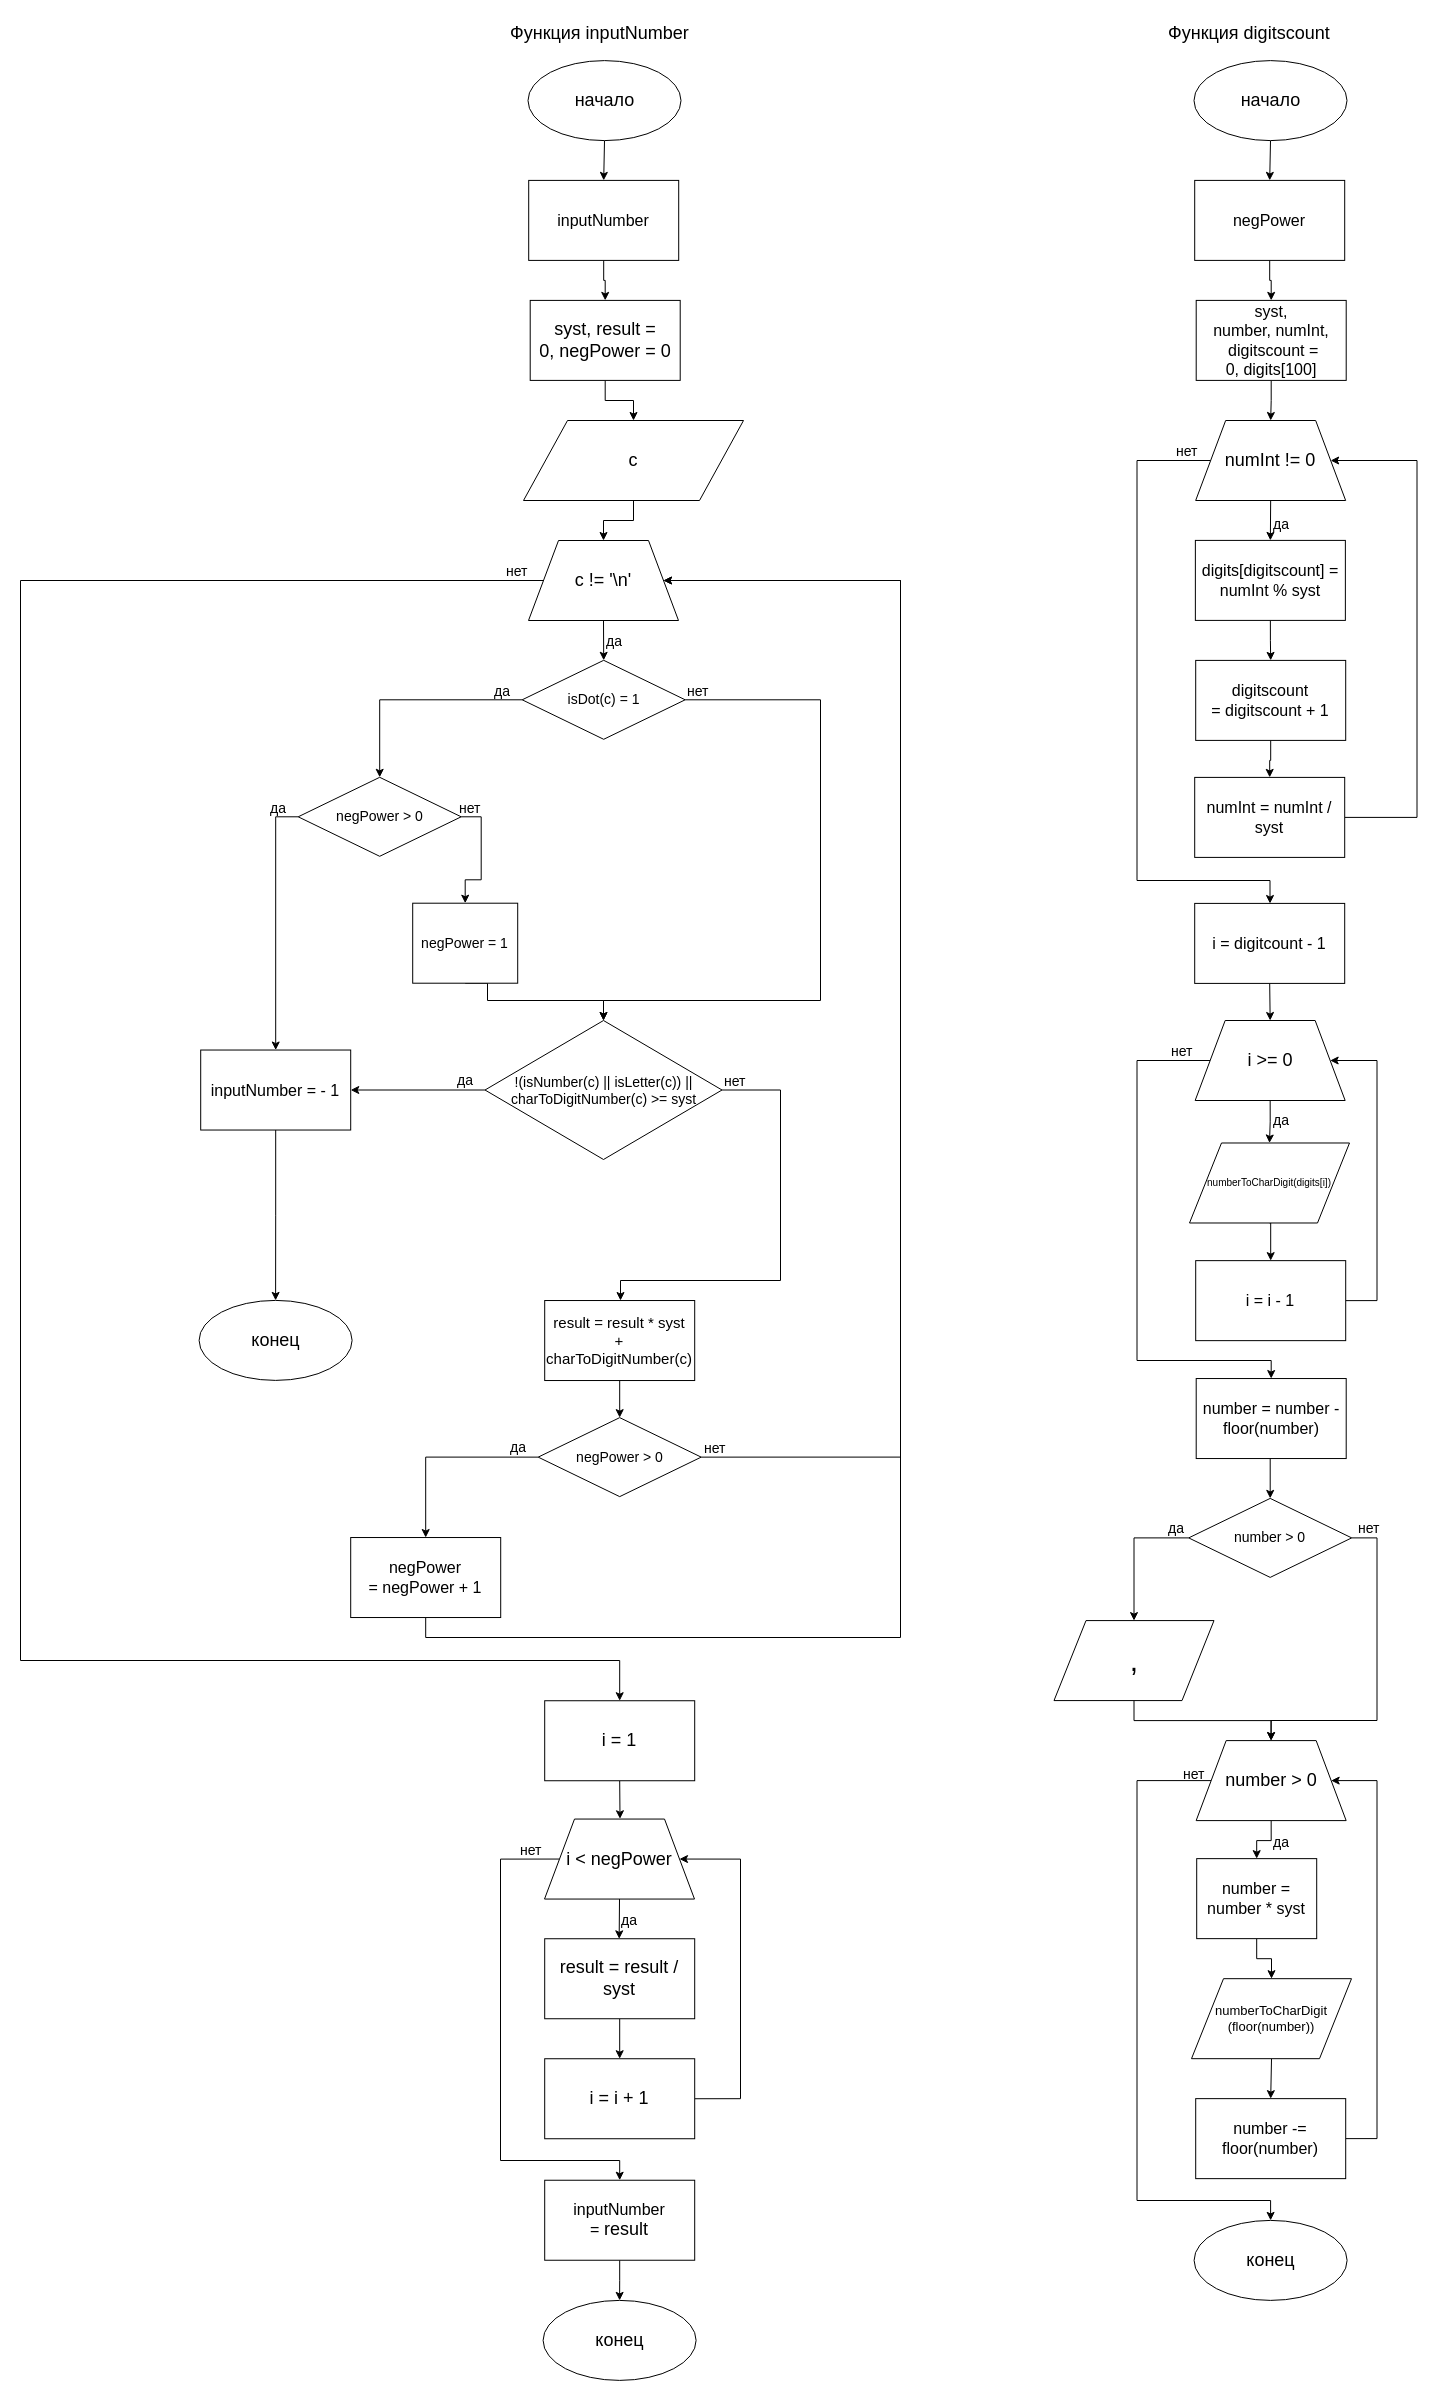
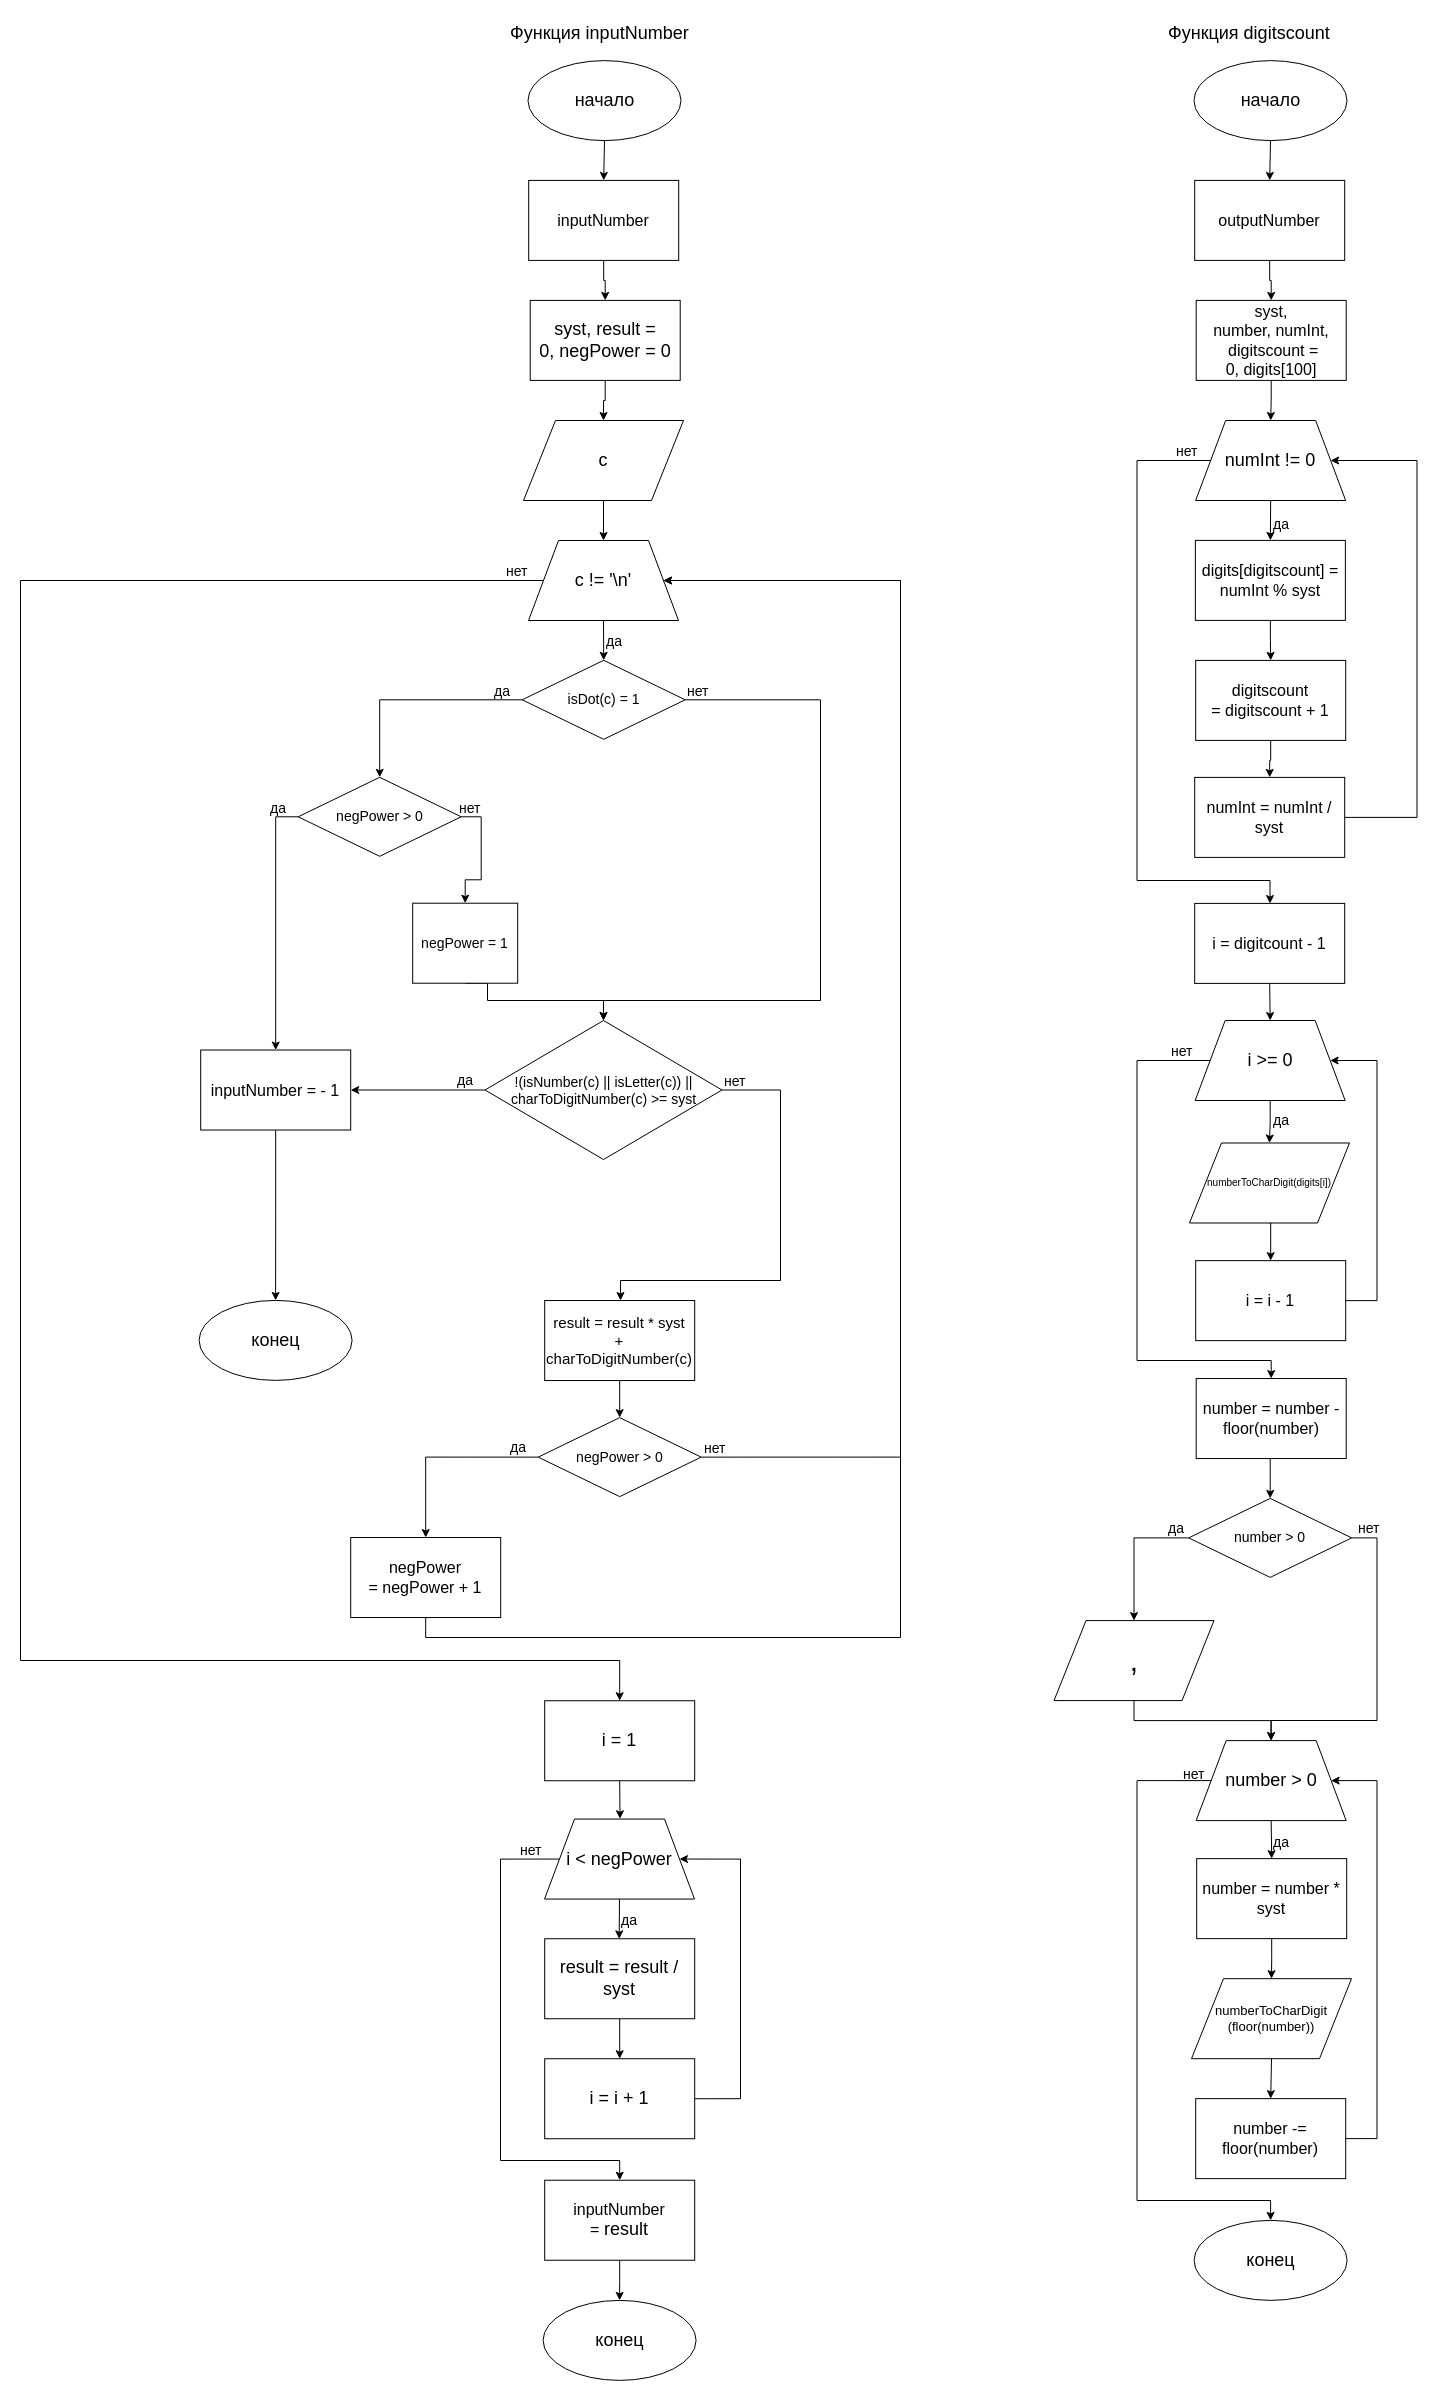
- <mxCell id="61" value="&lt;font style=&quot;font-size: 16px&quot;&gt;negPower&lt;/font&gt;" style="rounded=0;whiteSpace=wrap;html=1;" vertex="1" parent="1"><mxGeometry x="1194.2" y="179.9" width="150" height="80" as="geometry" /></mxCell>
+ <mxCell id="61" value="&lt;font style=&quot;font-size: 16px&quot;&gt;outputNumber&lt;/font&gt;" style="rounded=0;whiteSpace=wrap;html=1;" vertex="1" parent="1"><mxGeometry x="1194.2" y="179.9" width="150" height="80" as="geometry" /></mxCell>
- <mxCell id="11" value="&lt;font style=&quot;font-size: 18px&quot;&gt;c&lt;/font&gt;" style="shape=parallelogram;perimeter=parallelogramPerimeter;whiteSpace=wrap;html=1;" vertex="1" parent="1"><mxGeometry x="523" y="420" width="220" height="80" as="geometry" /></mxCell>
+ <mxCell id="11" value="&lt;font style=&quot;font-size: 18px&quot;&gt;c&lt;/font&gt;" style="shape=parallelogram;perimeter=parallelogramPerimeter;whiteSpace=wrap;html=1;" vertex="1" parent="1"><mxGeometry x="523" y="420" width="160" height="80" as="geometry" /></mxCell>
- <mxCell id="101" value="&lt;span style=&quot;font-size: 16px&quot;&gt;number = number * syst&lt;/span&gt;" style="rounded=0;whiteSpace=wrap;html=1;" vertex="1" parent="1"><mxGeometry x="1196.2" y="1858.143" width="120" height="80" as="geometry" /></mxCell>
+ <mxCell id="101" value="&lt;span style=&quot;font-size: 16px&quot;&gt;number = number * syst&lt;/span&gt;" style="rounded=0;whiteSpace=wrap;html=1;" vertex="1" parent="1"><mxGeometry x="1196.2" y="1858.143" width="150" height="80" as="geometry" /></mxCell>
